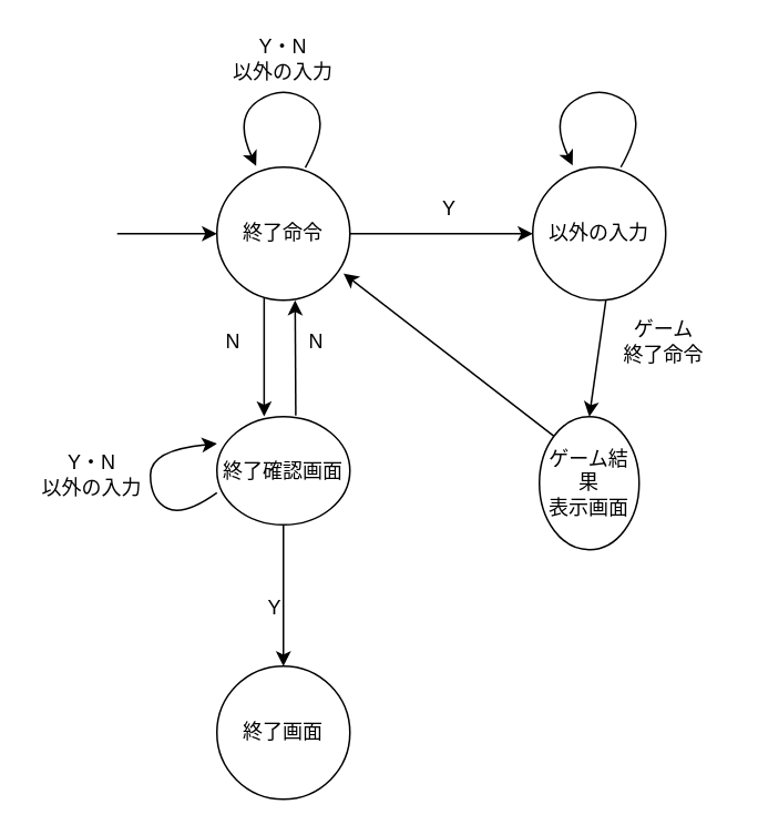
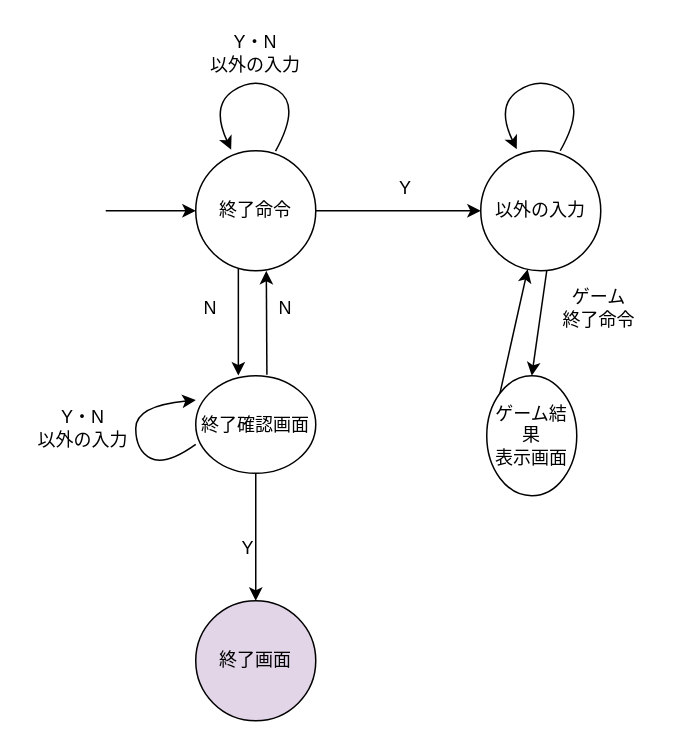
- <mxCell id="15" value="" style="endArrow=classic;html=1;rounded=0;exitX=0;exitY=0;exitDx=0;exitDy=0;entryX=0.952;entryY=0.799;entryDx=0;entryDy=0;entryPerimeter=0;" edge="1" parent="1" source="13" target="2"><mxGeometry width="50" height="50" relative="1" as="geometry"><mxPoint x="270" y="260" as="sourcePoint" /><mxPoint x="320" y="210" as="targetPoint" /></mxGeometry></mxCell>
+ <mxCell id="15" value="" style="endArrow=classic;html=1;rounded=0;exitX=0;exitY=0;exitDx=0;exitDy=0;" edge="1" parent="1" source="13" target="6"><mxGeometry width="50" height="50" relative="1" as="geometry"><mxPoint x="270" y="260" as="sourcePoint" /><mxPoint x="320" y="210" as="targetPoint" /></mxGeometry></mxCell>
- <mxCell id="16" value="終了画面" style="ellipse;whiteSpace=wrap;html=1;aspect=fixed;" vertex="1" parent="1"><mxGeometry x="130" y="400" width="80" height="80" as="geometry" /></mxCell>
+ <mxCell id="16" value="終了画面" style="ellipse;whiteSpace=wrap;html=1;aspect=fixed;fillColor=#e1d5e7;" vertex="1" parent="1"><mxGeometry x="130" y="400" width="80" height="80" as="geometry" /></mxCell>
